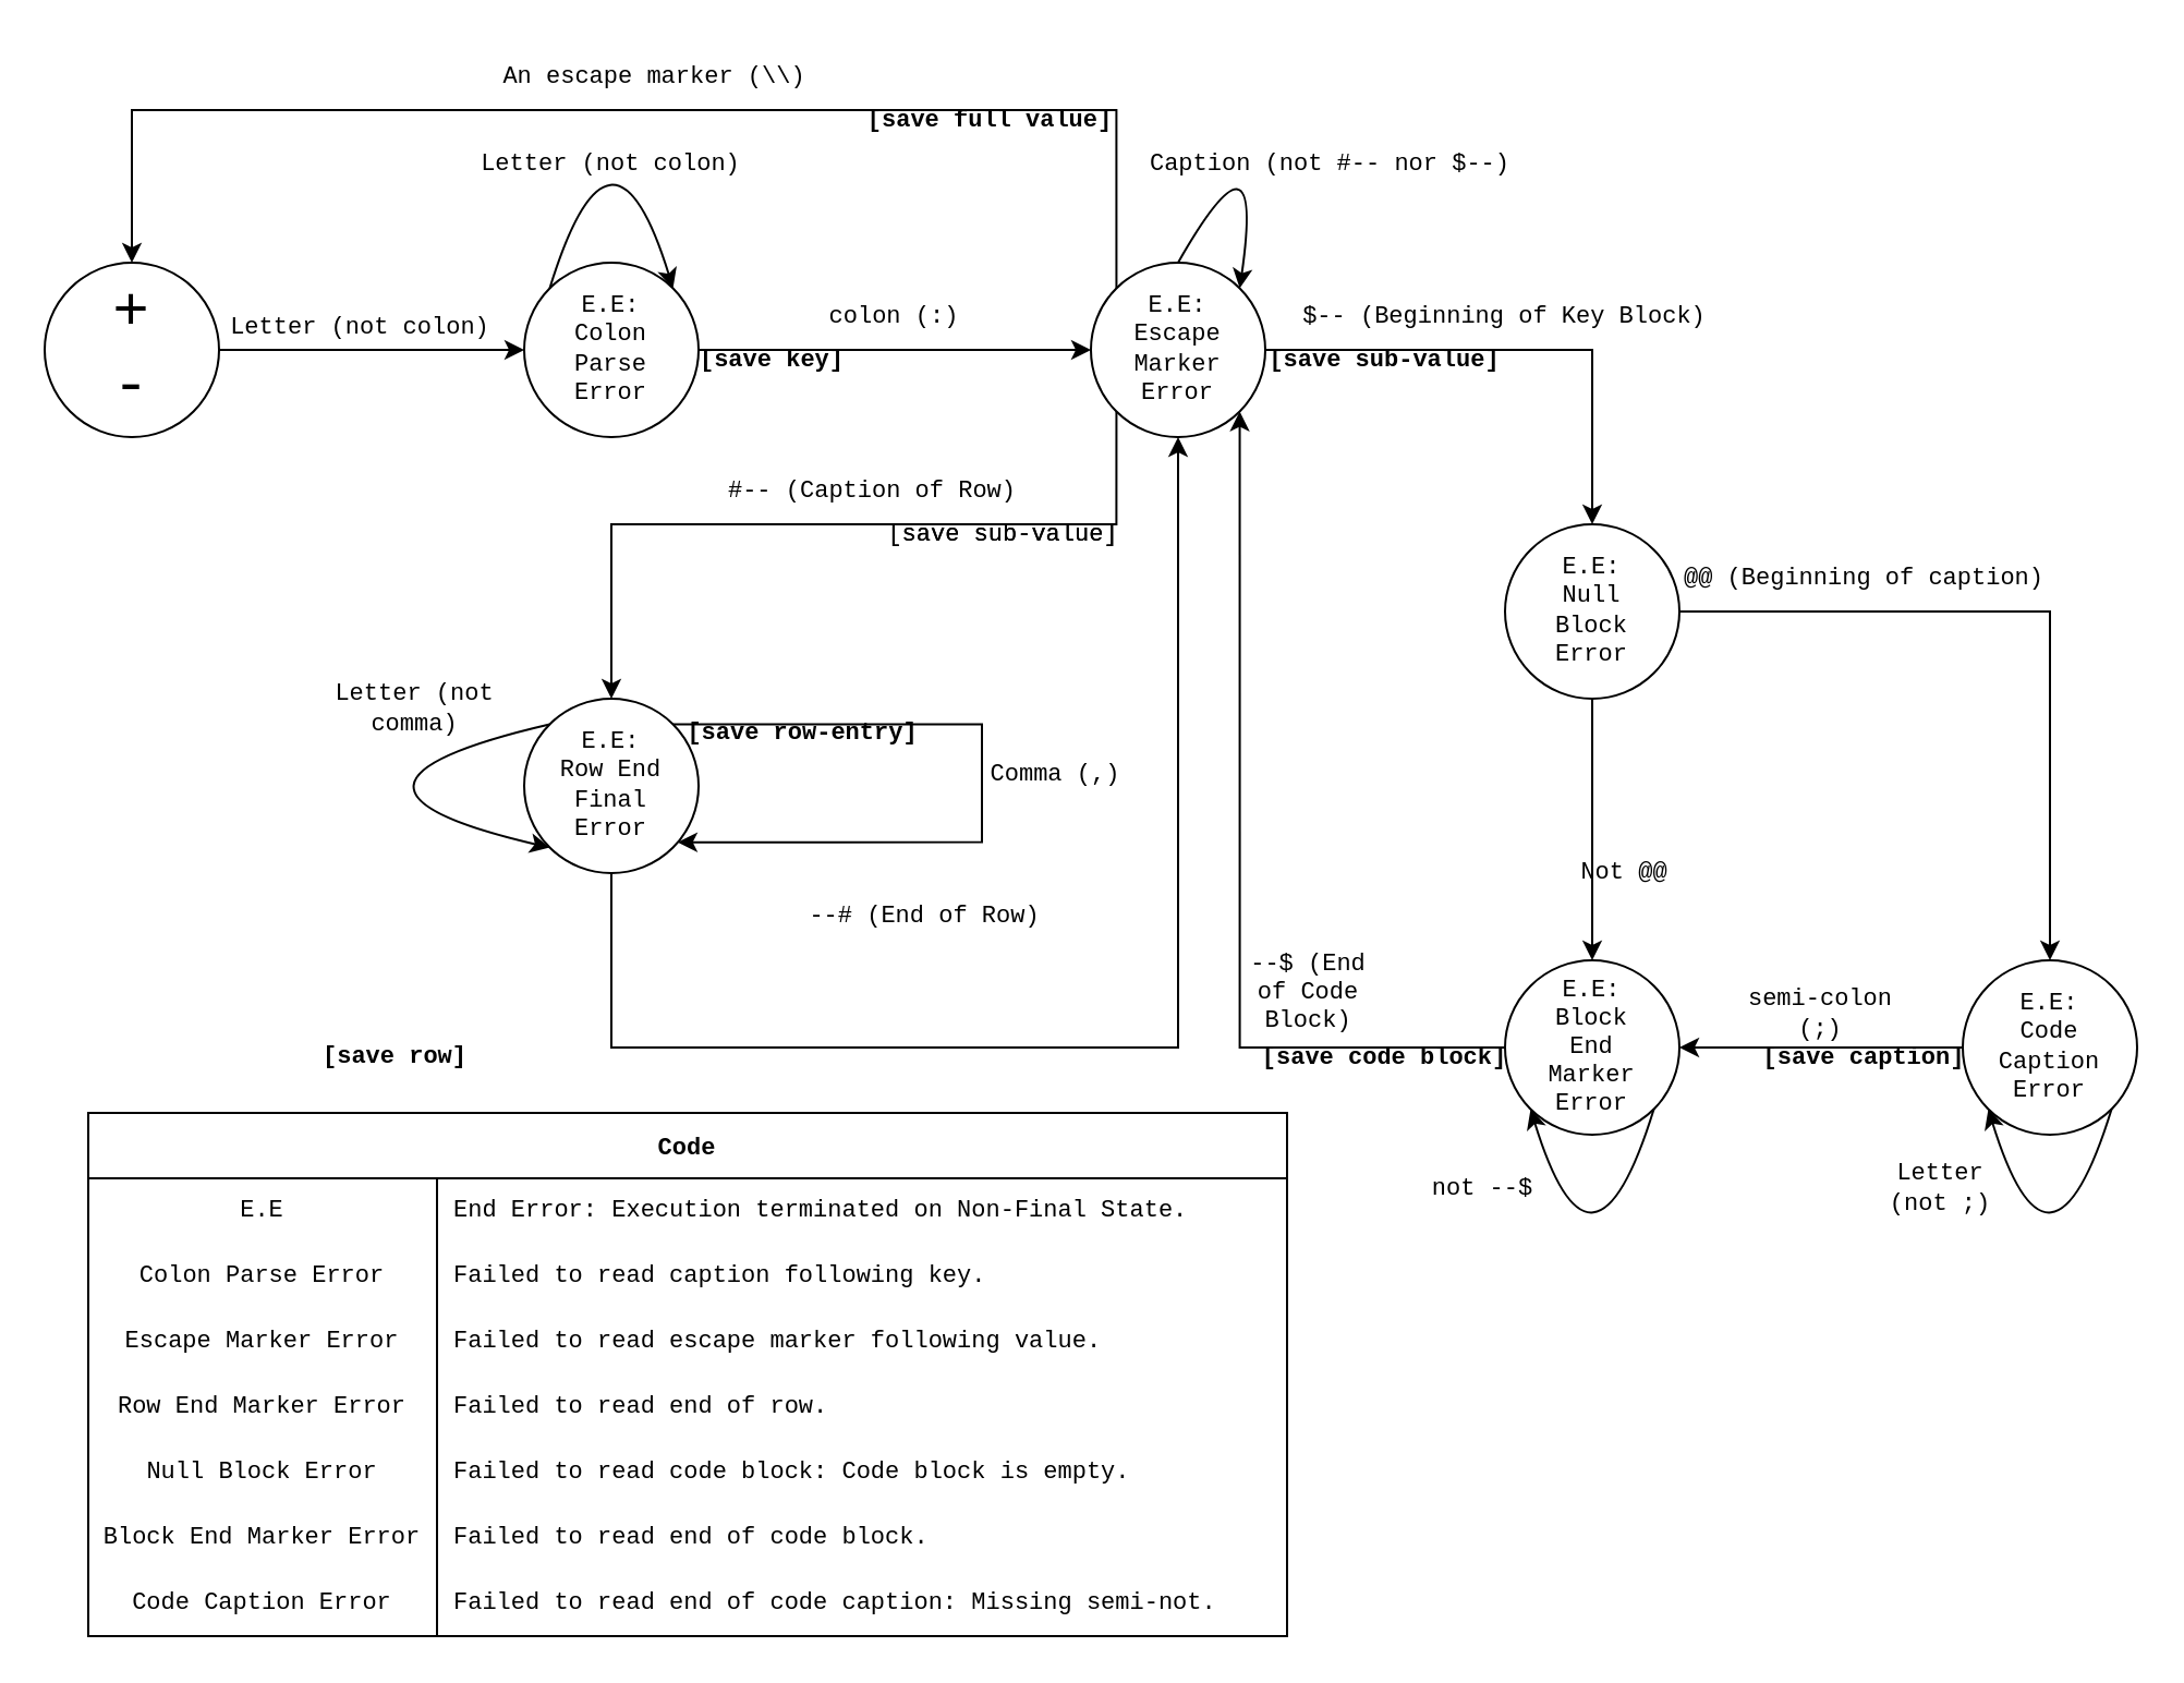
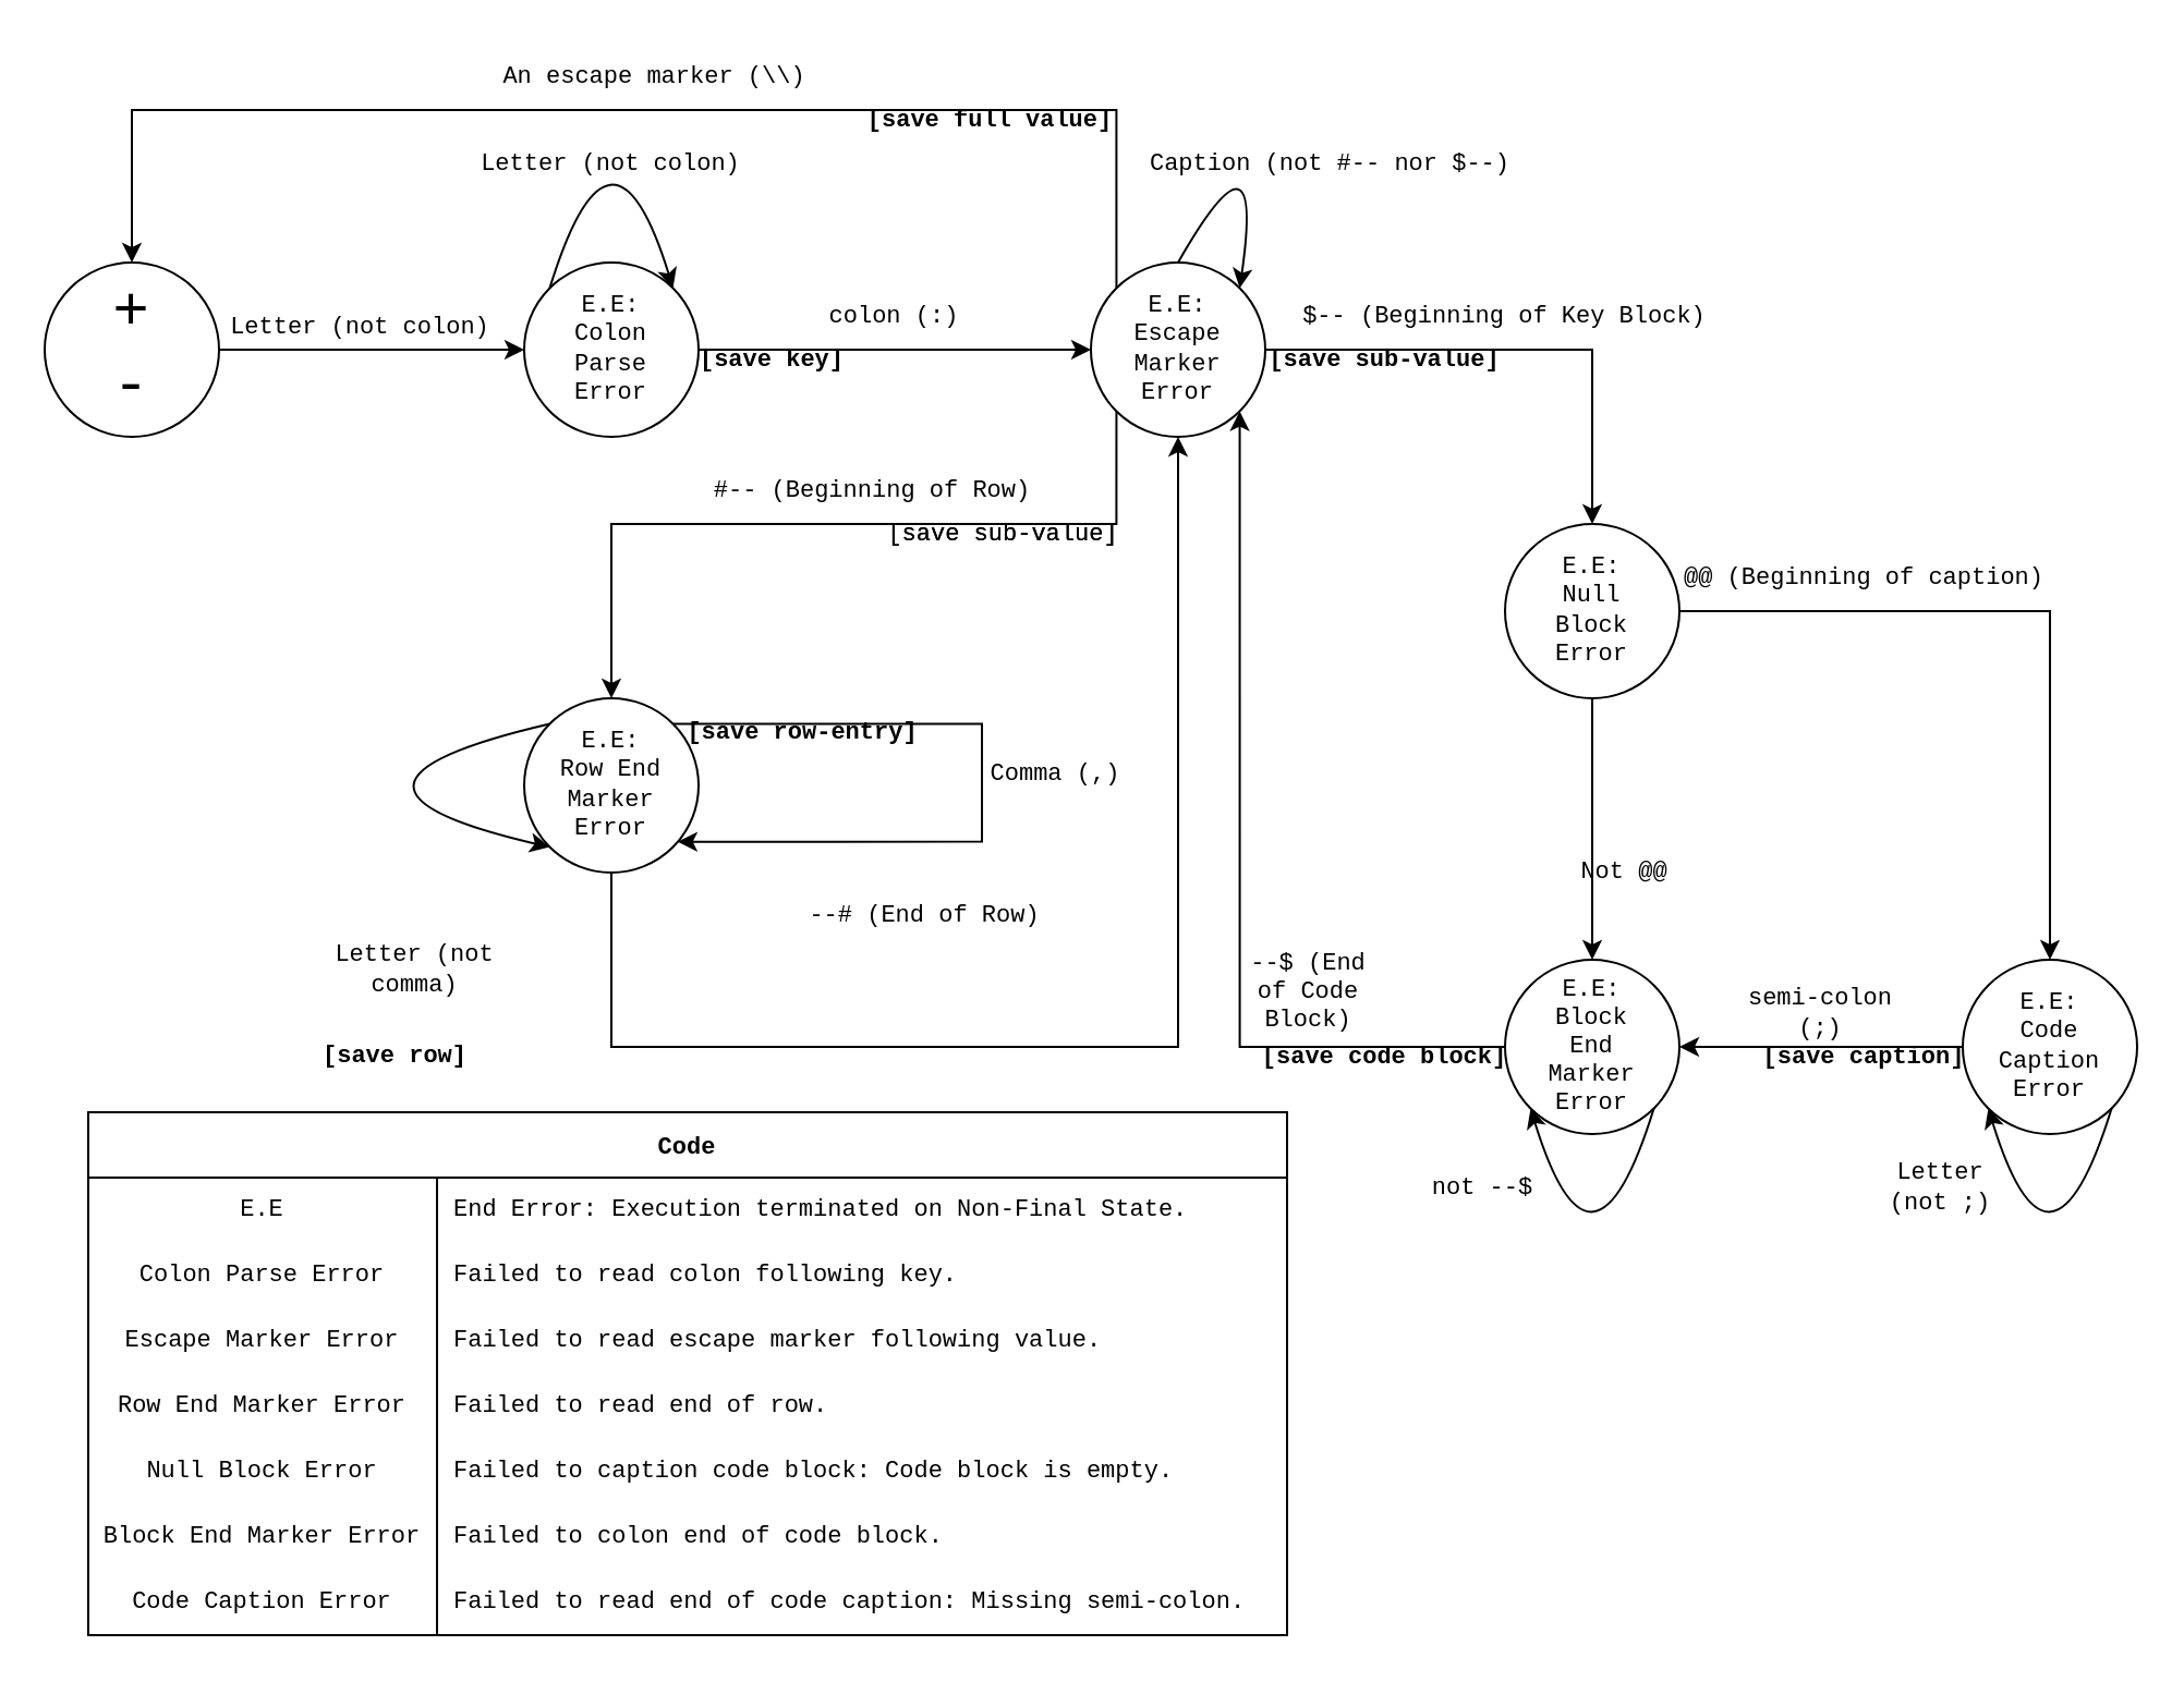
- <mxCell id="23" value="#-- (Caption of Row)" style="text;html=1;strokeColor=none;fillColor=none;align=center;verticalAlign=middle;whiteSpace=wrap;rounded=0;fontFamily=Courier New;fontSize=11;" vertex="1" parent="1"><mxGeometry x="320" y="210" width="160" height="30" as="geometry" /></mxCell>
+ <mxCell id="23" value="#-- (Beginning of Row)" style="text;html=1;strokeColor=none;fillColor=none;align=center;verticalAlign=middle;whiteSpace=wrap;rounded=0;fontFamily=Courier New;fontSize=11;" vertex="1" parent="1"><mxGeometry x="320" y="210" width="160" height="30" as="geometry" /></mxCell>
- <mxCell id="26" value="Letter (not comma)" style="text;html=1;strokeColor=none;fillColor=none;align=center;verticalAlign=middle;whiteSpace=wrap;rounded=0;fontFamily=Courier New;fontSize=11;" vertex="1" parent="1"><mxGeometry x="140" y="310" width="100" height="30" as="geometry" /></mxCell>
+ <mxCell id="26" value="Letter (not comma)" style="text;html=1;strokeColor=none;fillColor=none;align=center;verticalAlign=middle;whiteSpace=wrap;rounded=0;fontFamily=Courier New;fontSize=11;" vertex="1" parent="1"><mxGeometry x="140" y="430" width="100" height="30" as="geometry" /></mxCell>
- <mxCell id="51" value="E.E:&lt;br&gt;Row End Final Error" style="text;html=1;strokeColor=none;fillColor=none;align=center;verticalAlign=middle;whiteSpace=wrap;rounded=0;fontFamily=Courier New;fontSize=11;" vertex="1" parent="1"><mxGeometry x="250" y="325" width="60" height="70" as="geometry" /></mxCell>
+ <mxCell id="51" value="E.E:&lt;br&gt;Row End Marker Error" style="text;html=1;strokeColor=none;fillColor=none;align=center;verticalAlign=middle;whiteSpace=wrap;rounded=0;fontFamily=Courier New;fontSize=11;" vertex="1" parent="1"><mxGeometry x="250" y="325" width="60" height="70" as="geometry" /></mxCell>
- <mxCell id="62" value="Failed to read caption following key." style="shape=partialRectangle;html=1;whiteSpace=wrap;connectable=0;fillColor=none;top=0;left=0;bottom=0;right=0;align=left;spacingLeft=6;overflow=hidden;fontFamily=Courier New;fontSize=11;" vertex="1" parent="60"><mxGeometry x="160" width="390" height="30" as="geometry"><mxRectangle width="390" height="30" as="alternateBounds" /></mxGeometry></mxCell>
+ <mxCell id="62" value="Failed to read colon following key." style="shape=partialRectangle;html=1;whiteSpace=wrap;connectable=0;fillColor=none;top=0;left=0;bottom=0;right=0;align=left;spacingLeft=6;overflow=hidden;fontFamily=Courier New;fontSize=11;" vertex="1" parent="60"><mxGeometry x="160" width="390" height="30" as="geometry"><mxRectangle width="390" height="30" as="alternateBounds" /></mxGeometry></mxCell>
- <mxCell id="71" value="Failed to read code block: Code block is empty." style="shape=partialRectangle;html=1;whiteSpace=wrap;connectable=0;fillColor=none;top=0;left=0;bottom=0;right=0;align=left;spacingLeft=6;overflow=hidden;fontFamily=Courier New;fontSize=11;" vertex="1" parent="69"><mxGeometry x="160" width="390" height="30" as="geometry"><mxRectangle width="390" height="30" as="alternateBounds" /></mxGeometry></mxCell>
+ <mxCell id="71" value="Failed to caption code block: Code block is empty." style="shape=partialRectangle;html=1;whiteSpace=wrap;connectable=0;fillColor=none;top=0;left=0;bottom=0;right=0;align=left;spacingLeft=6;overflow=hidden;fontFamily=Courier New;fontSize=11;" vertex="1" parent="69"><mxGeometry x="160" width="390" height="30" as="geometry"><mxRectangle width="390" height="30" as="alternateBounds" /></mxGeometry></mxCell>
- <mxCell id="74" value="Failed to read end of code block." style="shape=partialRectangle;html=1;whiteSpace=wrap;connectable=0;fillColor=none;top=0;left=0;bottom=0;right=0;align=left;spacingLeft=6;overflow=hidden;fontFamily=Courier New;fontSize=11;" vertex="1" parent="72"><mxGeometry x="160" width="390" height="30" as="geometry"><mxRectangle width="390" height="30" as="alternateBounds" /></mxGeometry></mxCell>
+ <mxCell id="74" value="Failed to colon end of code block." style="shape=partialRectangle;html=1;whiteSpace=wrap;connectable=0;fillColor=none;top=0;left=0;bottom=0;right=0;align=left;spacingLeft=6;overflow=hidden;fontFamily=Courier New;fontSize=11;" vertex="1" parent="72"><mxGeometry x="160" width="390" height="30" as="geometry"><mxRectangle width="390" height="30" as="alternateBounds" /></mxGeometry></mxCell>
- <mxCell id="77" value="Failed to read end of code caption: Missing semi-not." style="shape=partialRectangle;html=1;whiteSpace=wrap;connectable=0;fillColor=none;top=0;left=0;bottom=0;right=0;align=left;spacingLeft=6;overflow=hidden;fontFamily=Courier New;fontSize=11;" vertex="1" parent="75"><mxGeometry x="160" width="390" height="30" as="geometry"><mxRectangle width="390" height="30" as="alternateBounds" /></mxGeometry></mxCell>
+ <mxCell id="77" value="Failed to read end of code caption: Missing semi-colon." style="shape=partialRectangle;html=1;whiteSpace=wrap;connectable=0;fillColor=none;top=0;left=0;bottom=0;right=0;align=left;spacingLeft=6;overflow=hidden;fontFamily=Courier New;fontSize=11;" vertex="1" parent="75"><mxGeometry x="160" width="390" height="30" as="geometry"><mxRectangle width="390" height="30" as="alternateBounds" /></mxGeometry></mxCell>
